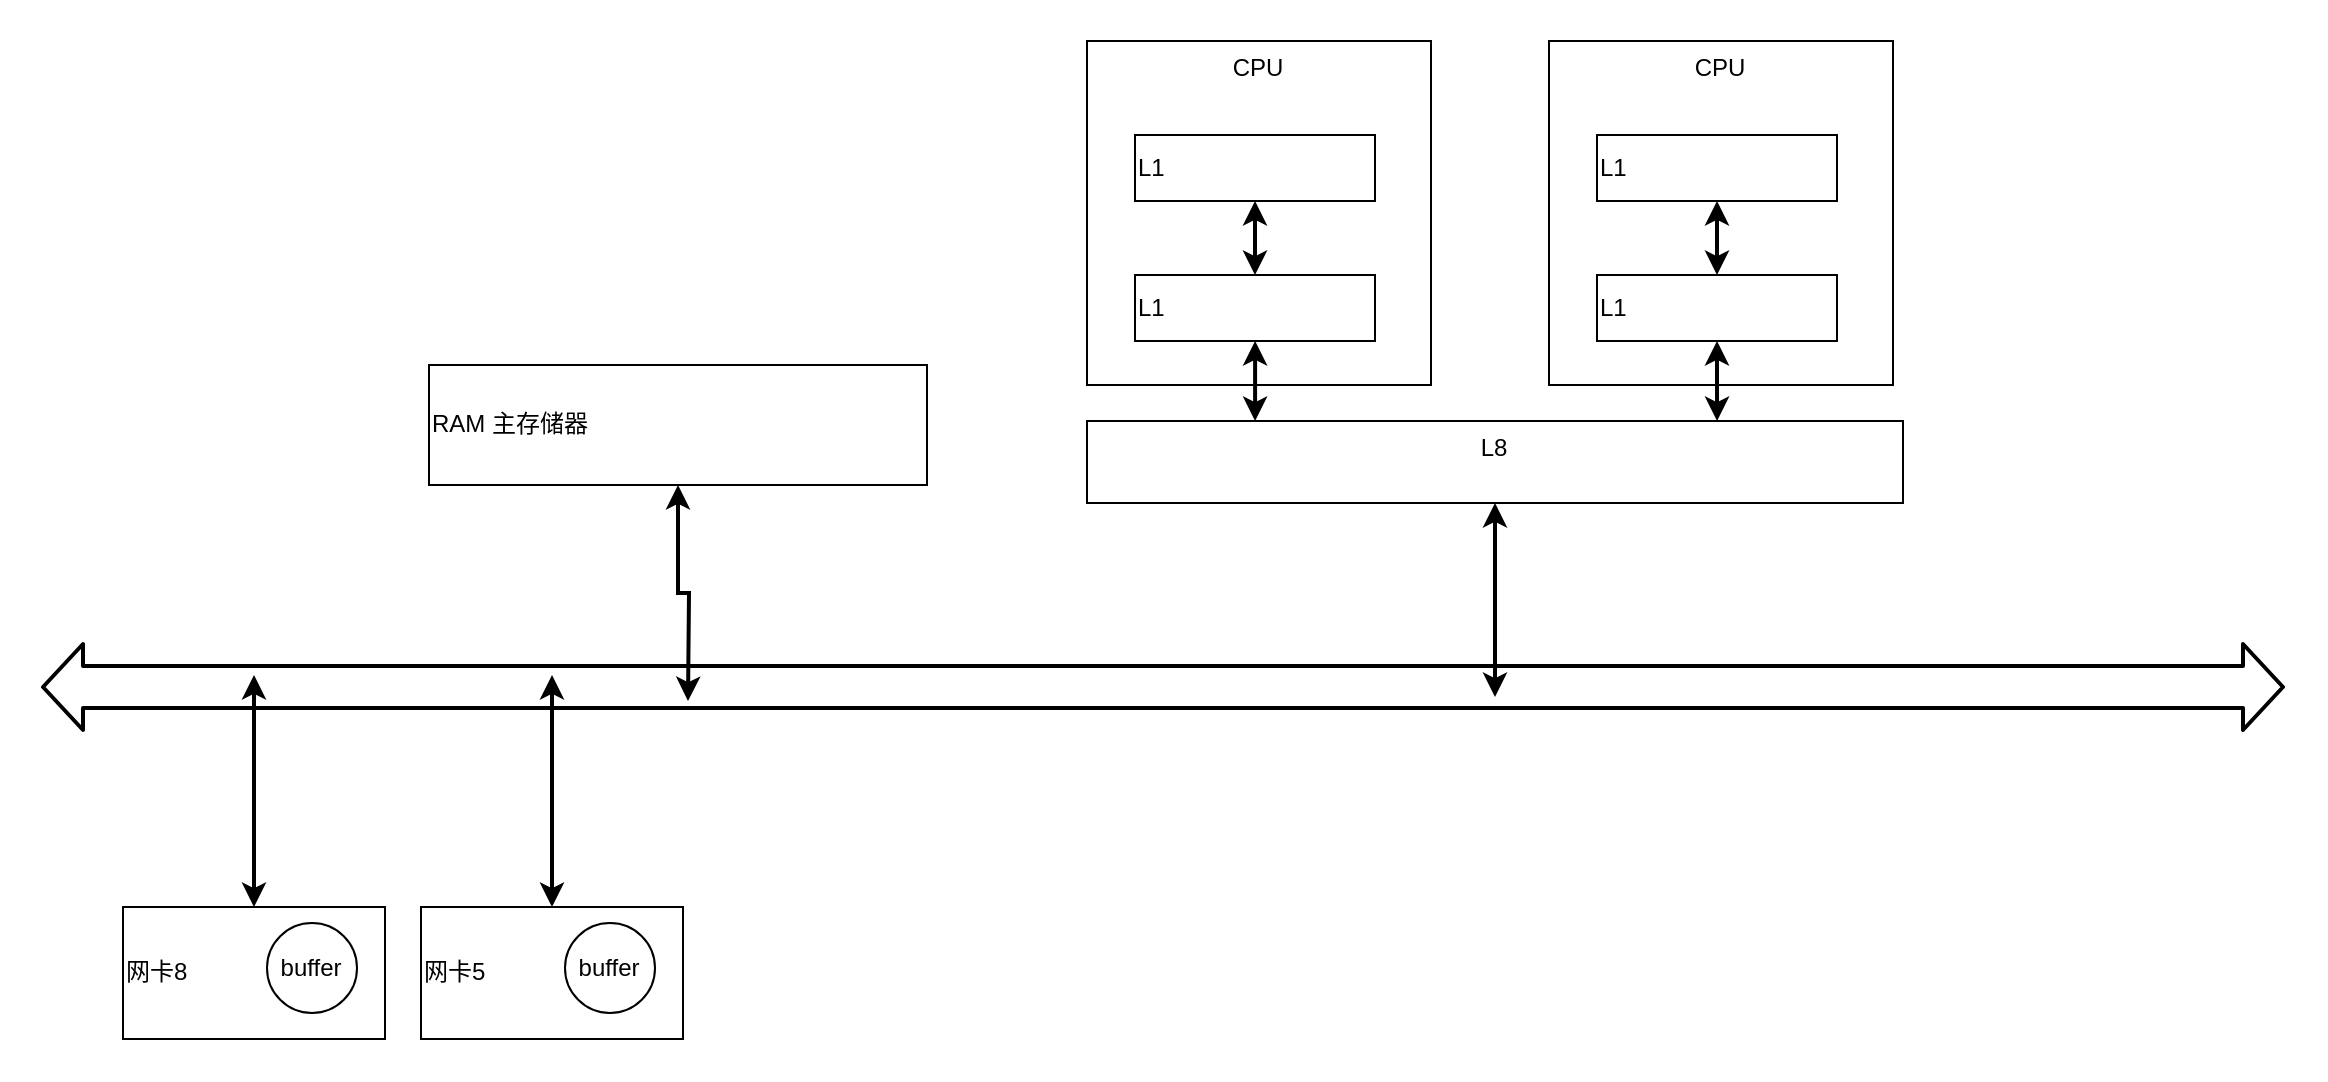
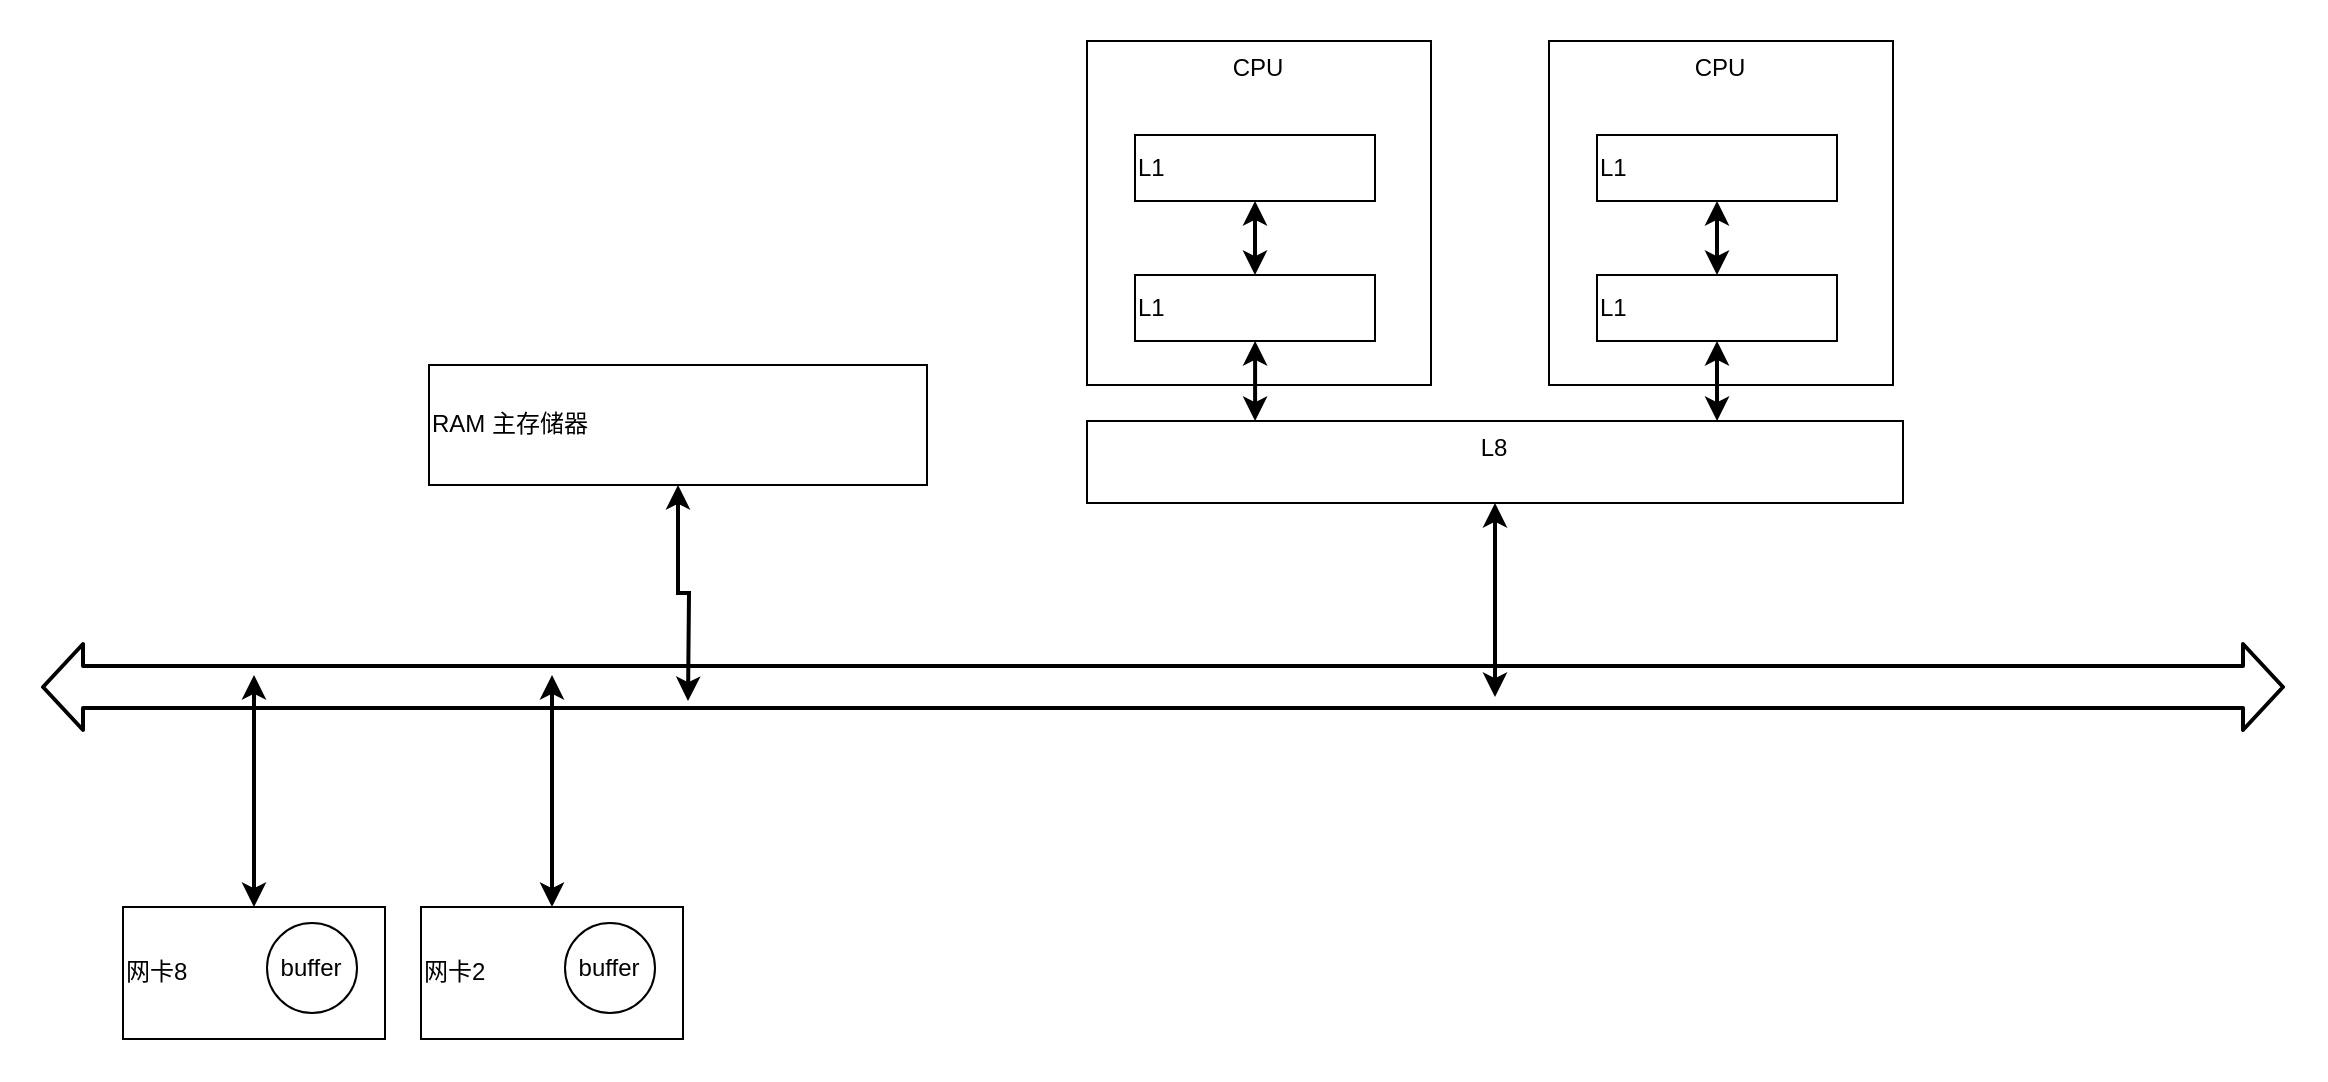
- <mxCell id="10" value="网卡5" style="rounded=0;whiteSpace=wrap;html=1;align=left;" vertex="1" parent="1"><mxGeometry x="210" y="453" width="131" height="66" as="geometry" /></mxCell>
+ <mxCell id="10" value="网卡2" style="rounded=0;whiteSpace=wrap;html=1;align=left;" vertex="1" parent="1"><mxGeometry x="210" y="453" width="131" height="66" as="geometry" /></mxCell>
